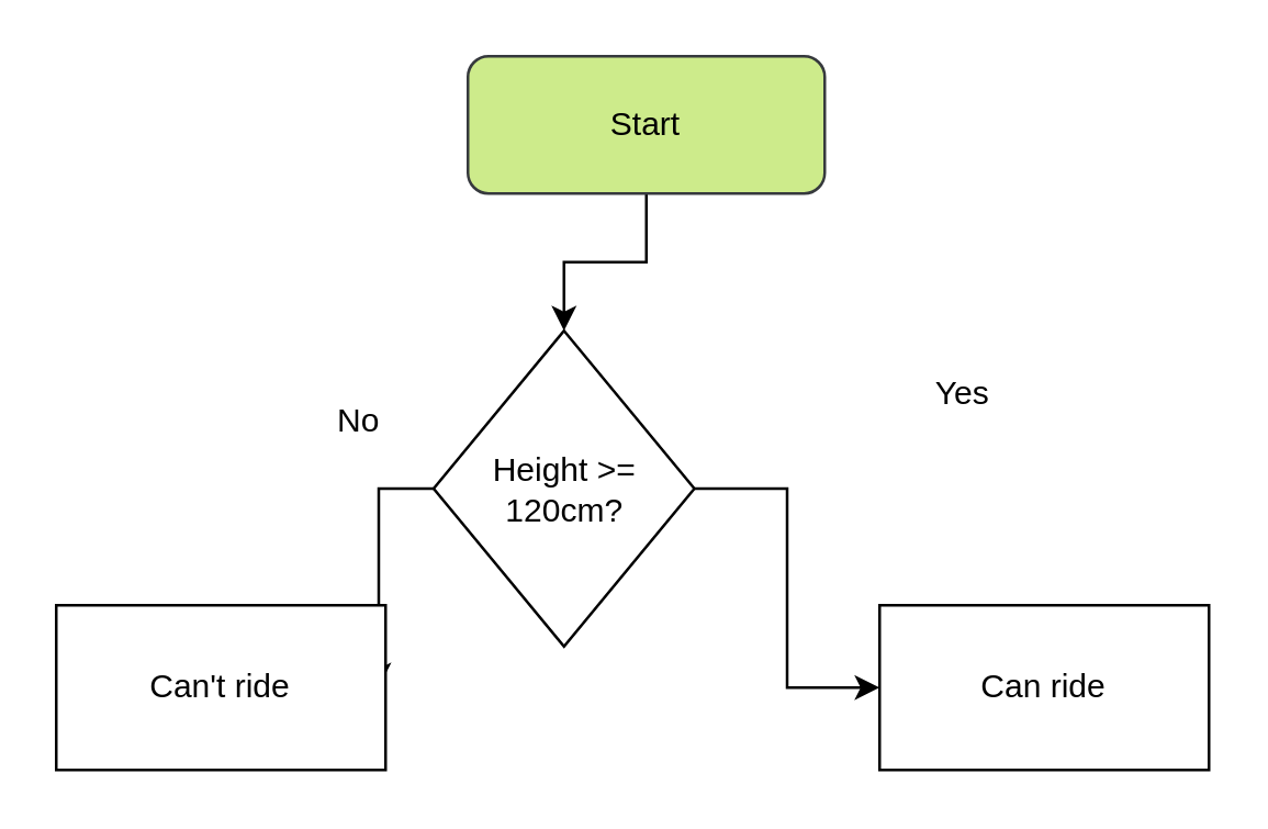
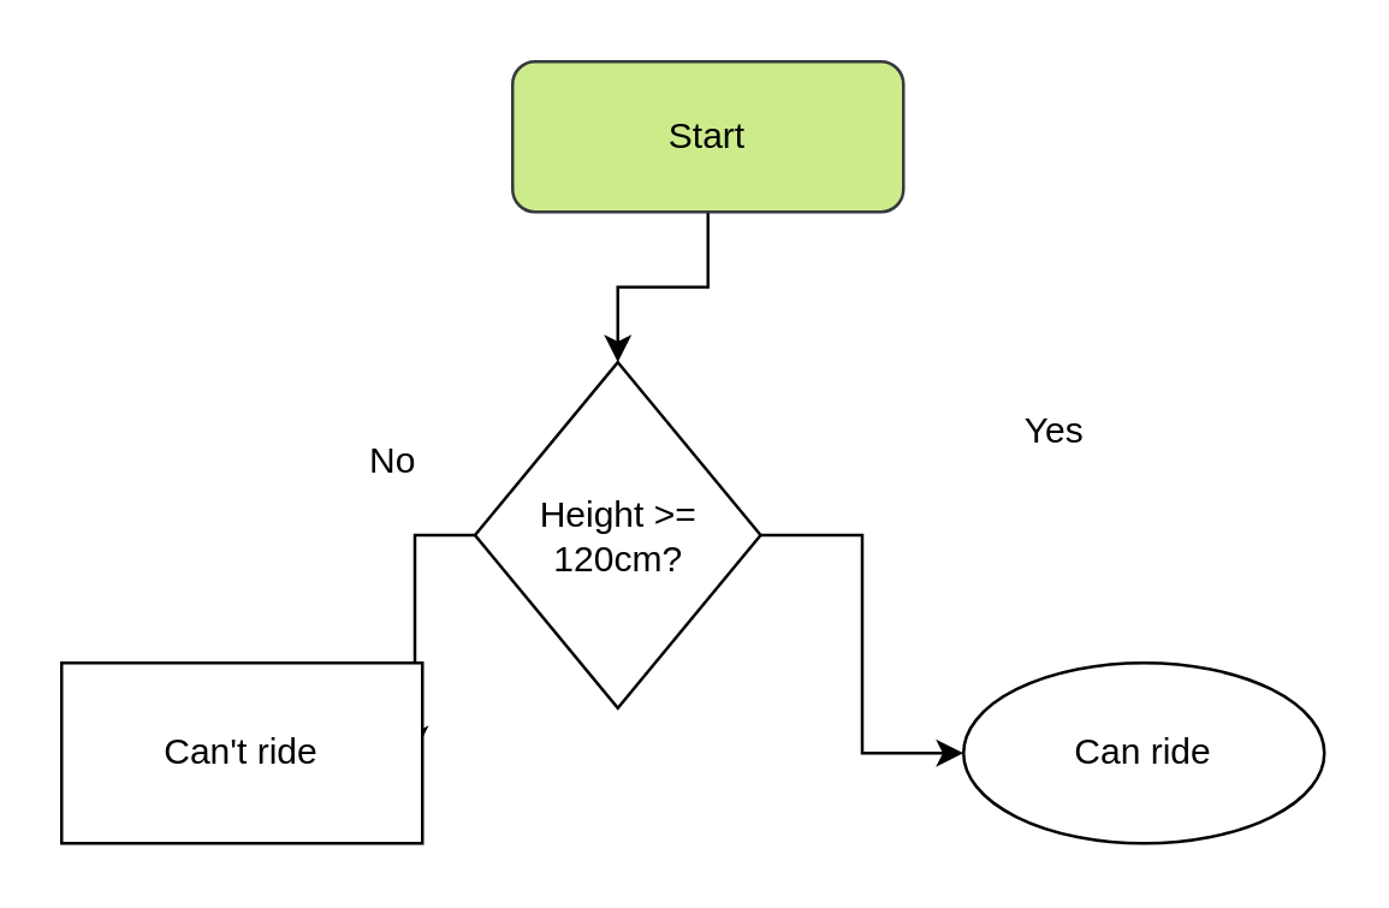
- <mxCell id="7" value="Can ride" style="whiteSpace=wrap;html=1;" vertex="1" parent="1"><mxGeometry x="320" y="220" width="120" height="60" as="geometry" /></mxCell>
+ <mxCell id="7" value="Can ride" style="ellipse;whiteSpace=wrap;html=1;" vertex="1" parent="1"><mxGeometry x="320" y="220" width="120" height="60" as="geometry" /></mxCell>
